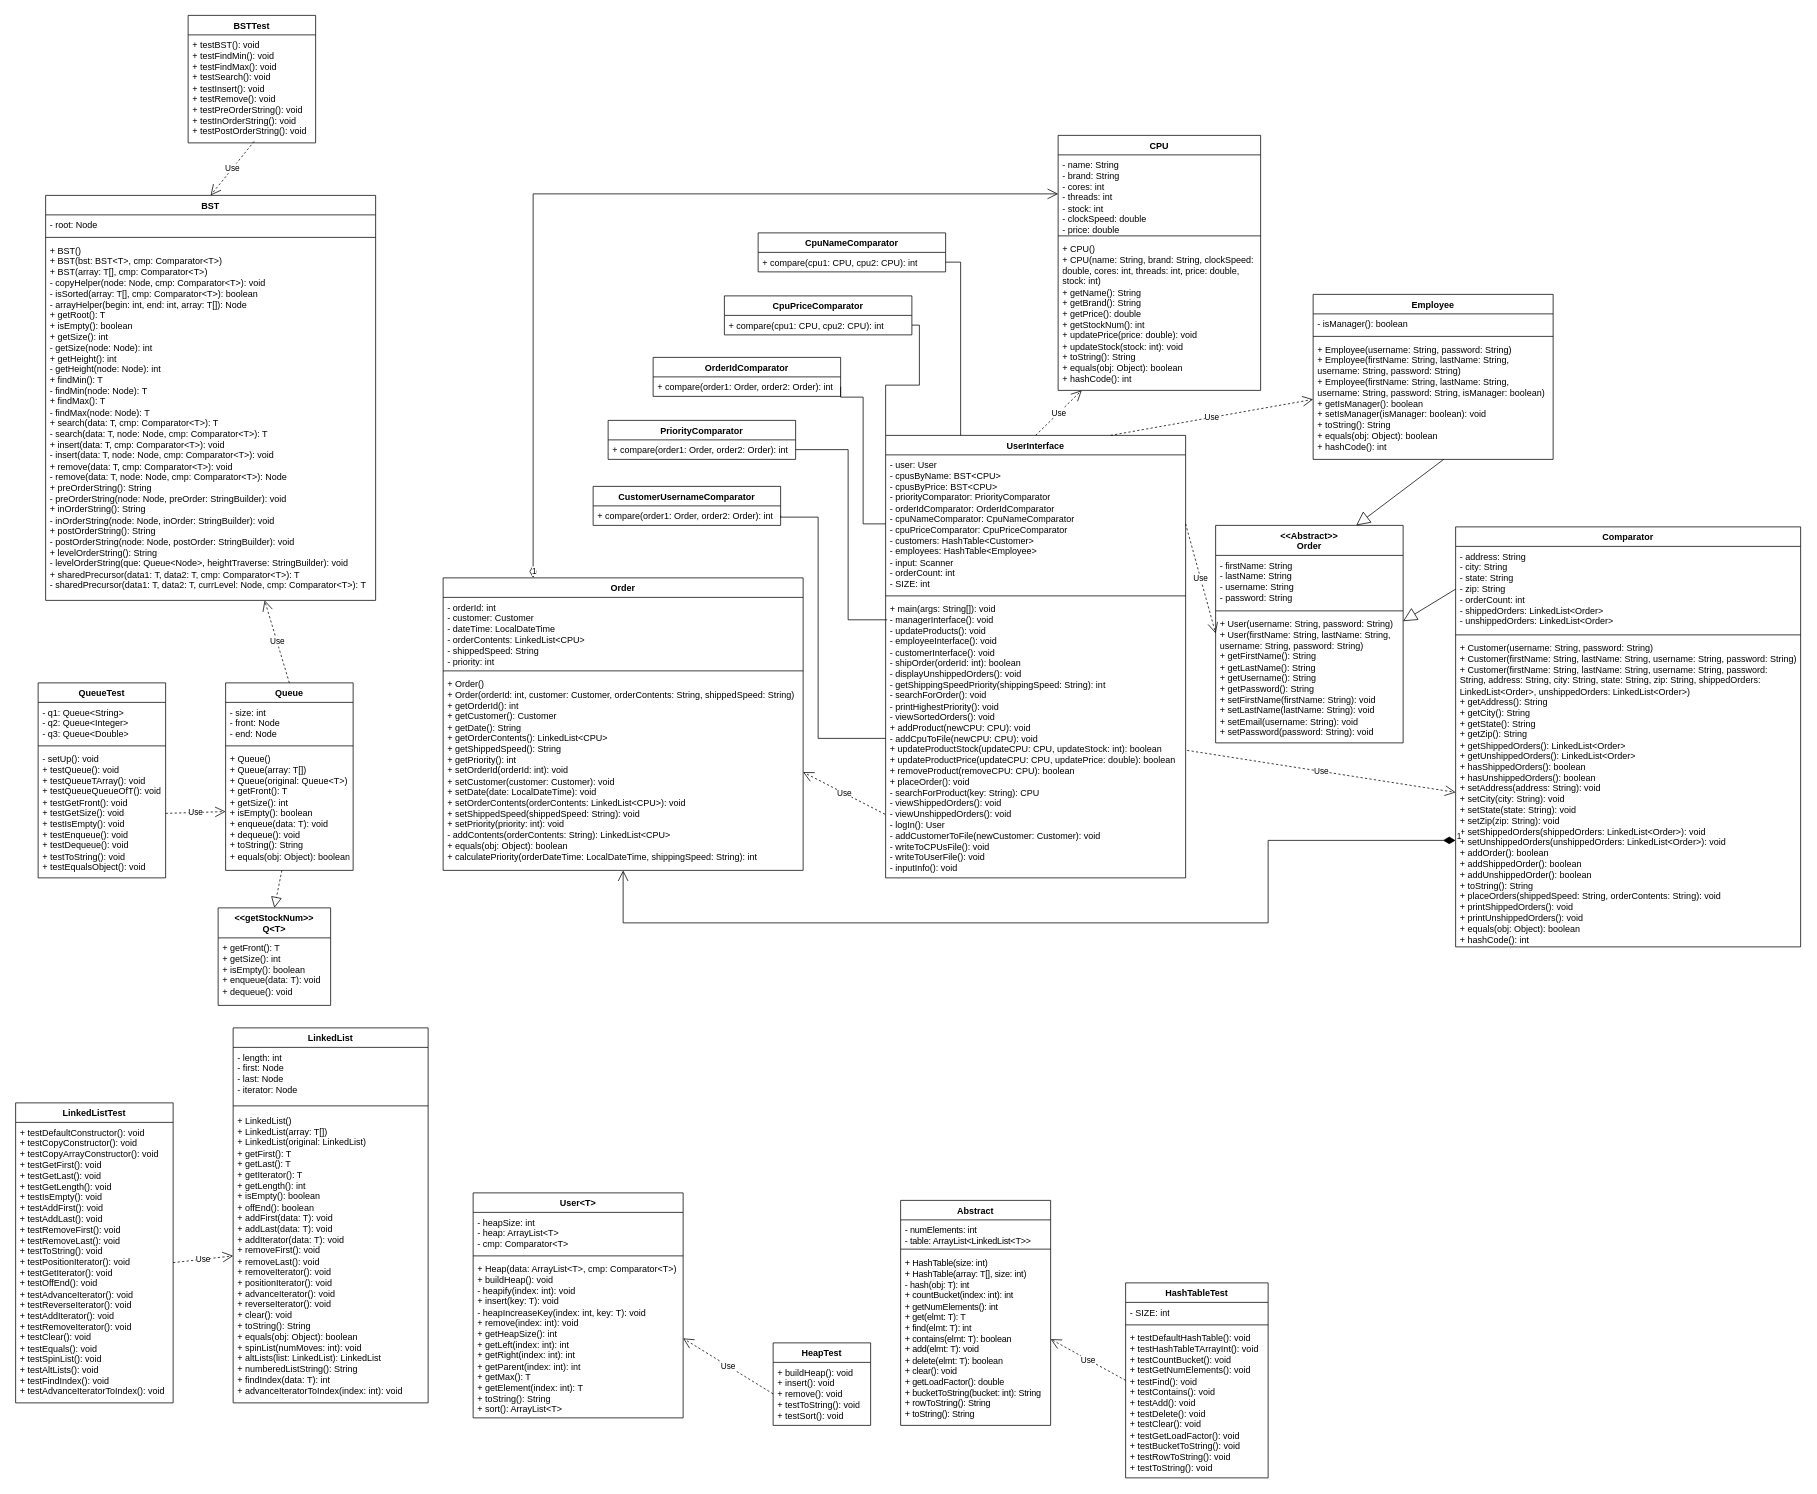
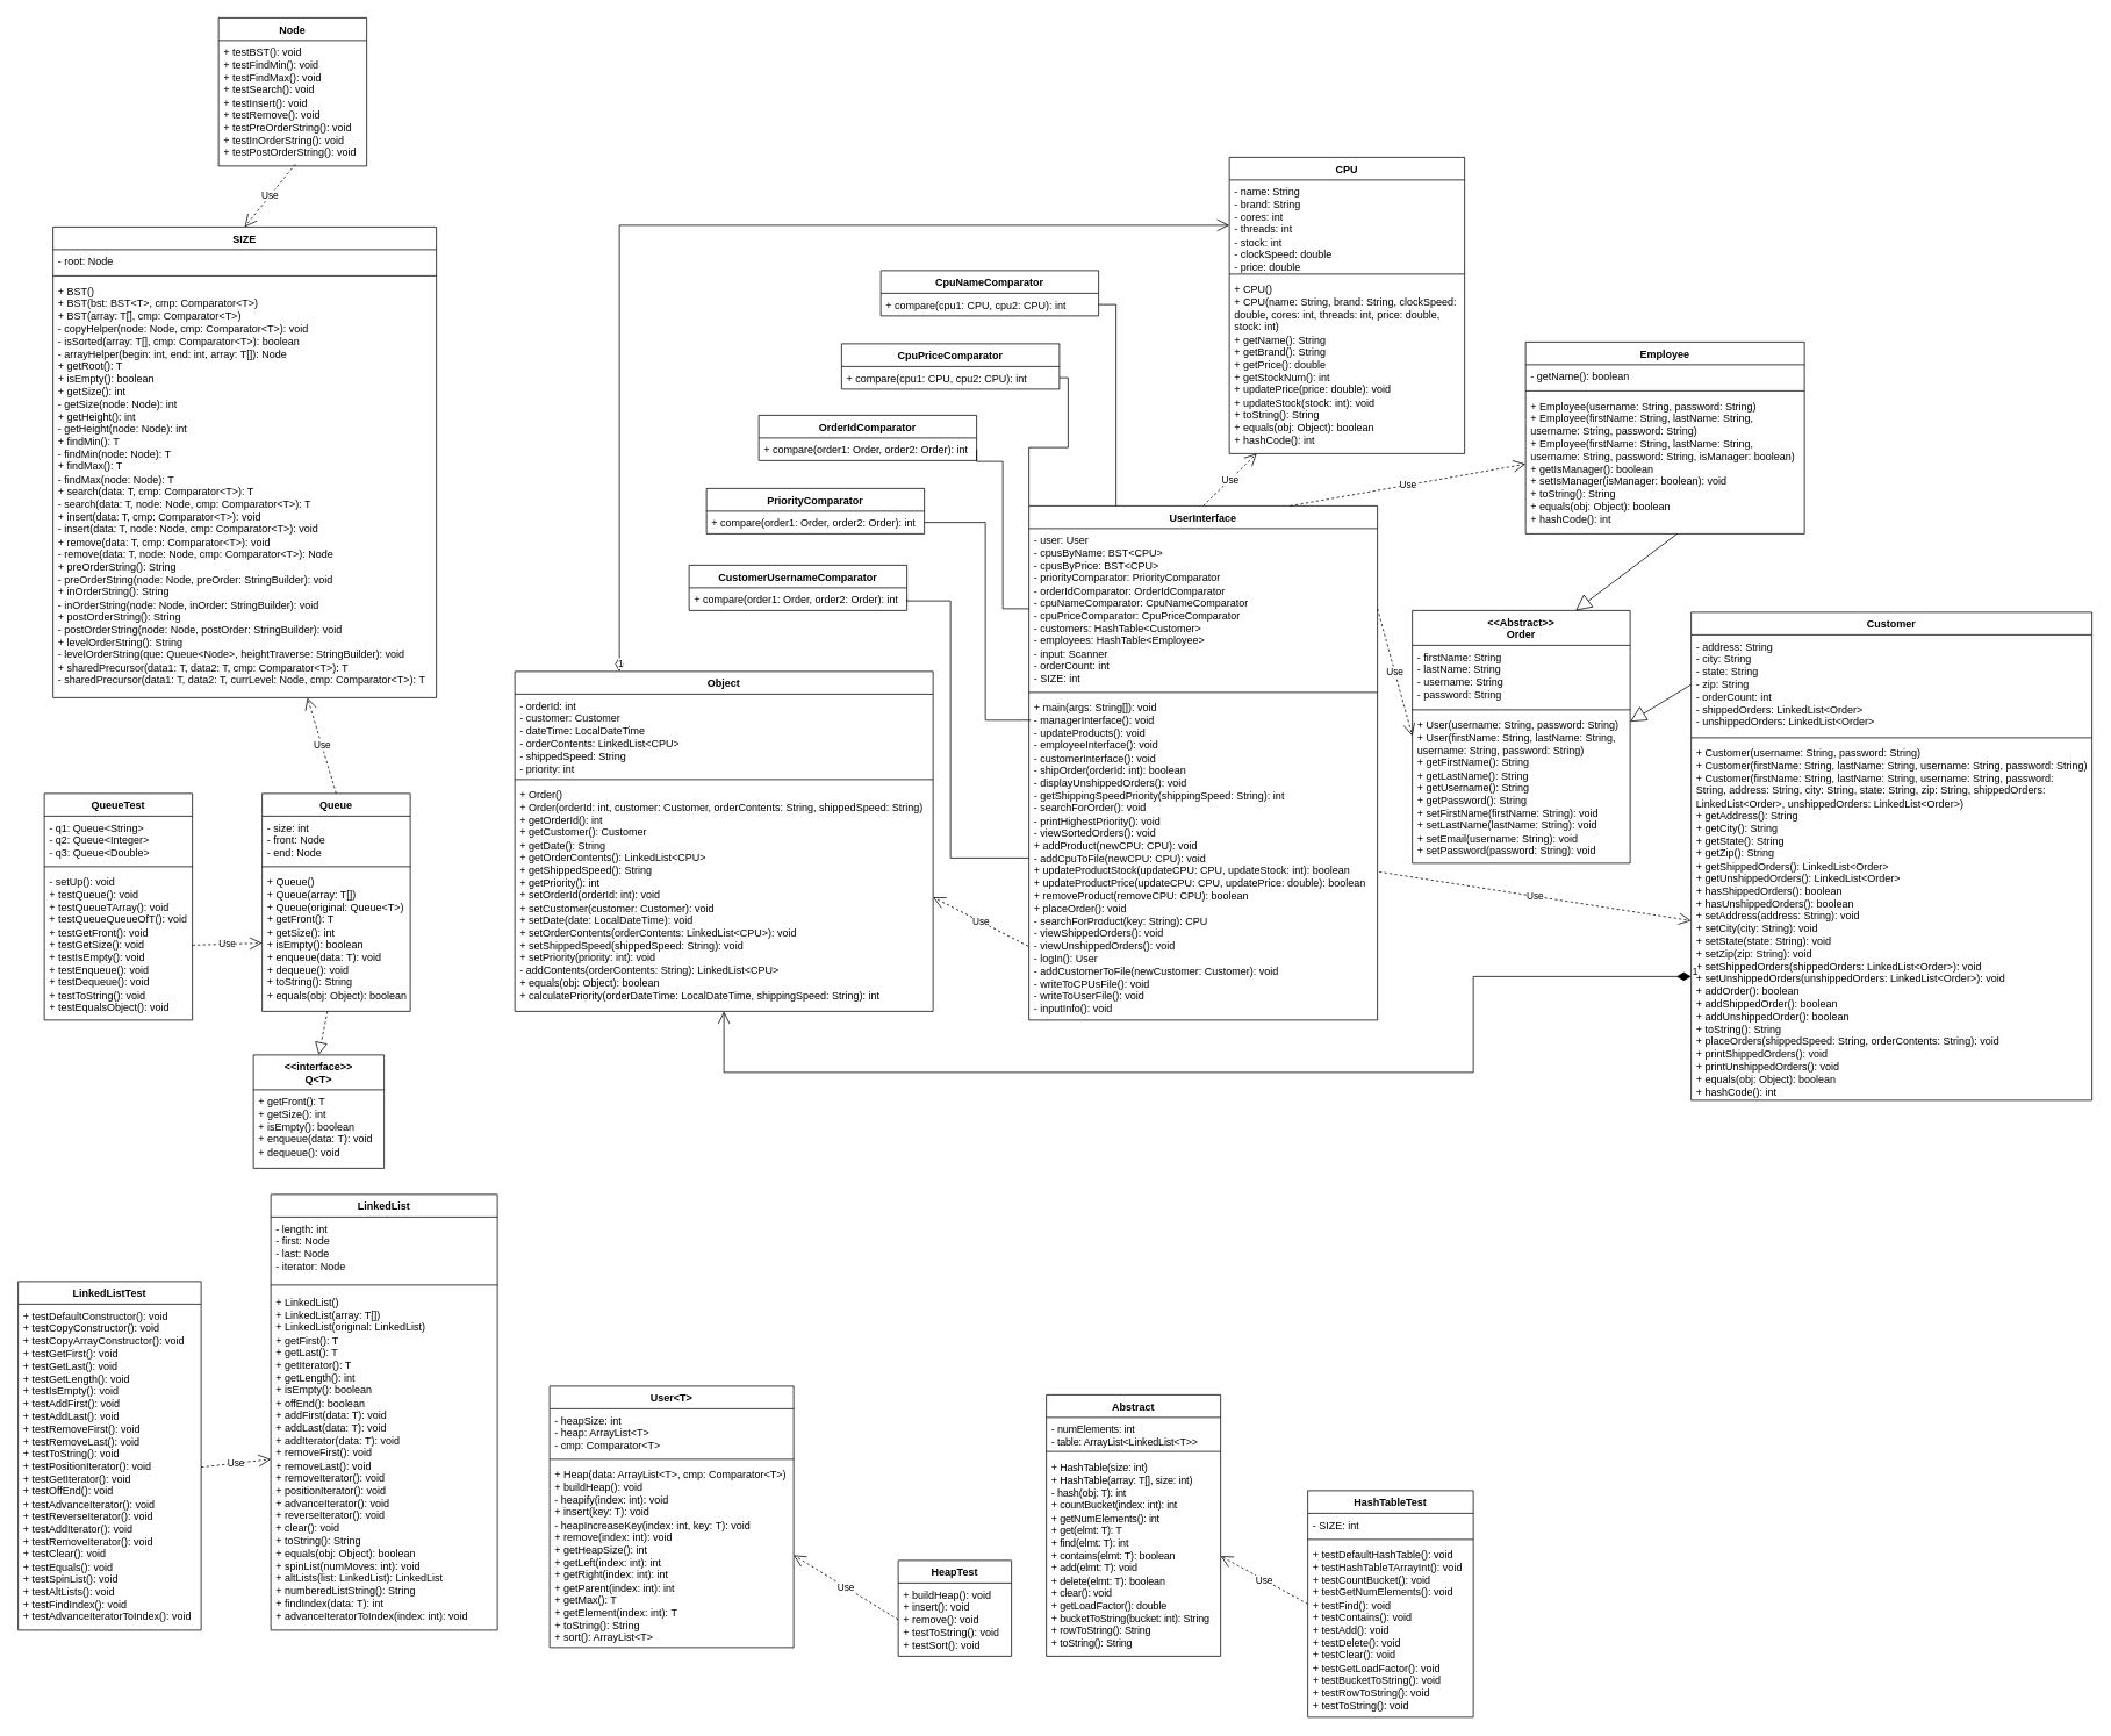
- <mxCell id="44" value="BSTTest" style="swimlane;fontStyle=1;align=center;verticalAlign=top;childLayout=stackLayout;horizontal=1;startSize=26;horizontalStack=0;resizeParent=1;resizeParentMax=0;resizeLast=0;collapsible=1;marginBottom=0;whiteSpace=wrap;html=1;" vertex="1" parent="1"><mxGeometry x="250" y="20" width="170" height="170" as="geometry" /></mxCell>
+ <mxCell id="44" value="Node" style="swimlane;fontStyle=1;align=center;verticalAlign=top;childLayout=stackLayout;horizontal=1;startSize=26;horizontalStack=0;resizeParent=1;resizeParentMax=0;resizeLast=0;collapsible=1;marginBottom=0;whiteSpace=wrap;html=1;" vertex="1" parent="1"><mxGeometry x="250" y="20" width="170" height="170" as="geometry" /></mxCell>
- <mxCell id="18" value="BST" style="swimlane;fontStyle=1;align=center;verticalAlign=top;childLayout=stackLayout;horizontal=1;startSize=26;horizontalStack=0;resizeParent=1;resizeParentMax=0;resizeLast=0;collapsible=1;marginBottom=0;whiteSpace=wrap;html=1;" parent="1" vertex="1"><mxGeometry x="60" y="260" width="440" height="540" as="geometry" /></mxCell>
+ <mxCell id="18" value="SIZE" style="swimlane;fontStyle=1;align=center;verticalAlign=top;childLayout=stackLayout;horizontal=1;startSize=26;horizontalStack=0;resizeParent=1;resizeParentMax=0;resizeLast=0;collapsible=1;marginBottom=0;whiteSpace=wrap;html=1;" parent="1" vertex="1"><mxGeometry x="60" y="260" width="440" height="540" as="geometry" /></mxCell>
- <mxCell id="11" value="- isManager(): boolean" style="text;strokeColor=none;fillColor=none;align=left;verticalAlign=top;spacingLeft=4;spacingRight=4;overflow=hidden;rotatable=0;points=[[0,0.5],[1,0.5]];portConstraint=eastwest;whiteSpace=wrap;html=1;" parent="10" vertex="1"><mxGeometry y="26" width="320" height="26" as="geometry" /></mxCell>
+ <mxCell id="11" value="- getName(): boolean" style="text;strokeColor=none;fillColor=none;align=left;verticalAlign=top;spacingLeft=4;spacingRight=4;overflow=hidden;rotatable=0;points=[[0,0.5],[1,0.5]];portConstraint=eastwest;whiteSpace=wrap;html=1;" parent="10" vertex="1"><mxGeometry y="26" width="320" height="26" as="geometry" /></mxCell>
- <mxCell id="6" value="Comparator" style="swimlane;fontStyle=1;align=center;verticalAlign=top;childLayout=stackLayout;horizontal=1;startSize=26;horizontalStack=0;resizeParent=1;resizeParentMax=0;resizeLast=0;collapsible=1;marginBottom=0;whiteSpace=wrap;html=1;" parent="1" vertex="1"><mxGeometry x="1940" y="702" width="460" height="560" as="geometry" /></mxCell>
+ <mxCell id="6" value="Customer" style="swimlane;fontStyle=1;align=center;verticalAlign=top;childLayout=stackLayout;horizontal=1;startSize=26;horizontalStack=0;resizeParent=1;resizeParentMax=0;resizeLast=0;collapsible=1;marginBottom=0;whiteSpace=wrap;html=1;" parent="1" vertex="1"><mxGeometry x="1940" y="702" width="460" height="560" as="geometry" /></mxCell>
- <mxCell id="26" value="Order" style="swimlane;fontStyle=1;align=center;verticalAlign=top;childLayout=stackLayout;horizontal=1;startSize=26;horizontalStack=0;resizeParent=1;resizeParentMax=0;resizeLast=0;collapsible=1;marginBottom=0;whiteSpace=wrap;html=1;" parent="1" vertex="1"><mxGeometry x="590" y="770" width="480" height="390" as="geometry" /></mxCell>
+ <mxCell id="26" value="Object" style="swimlane;fontStyle=1;align=center;verticalAlign=top;childLayout=stackLayout;horizontal=1;startSize=26;horizontalStack=0;resizeParent=1;resizeParentMax=0;resizeLast=0;collapsible=1;marginBottom=0;whiteSpace=wrap;html=1;" parent="1" vertex="1"><mxGeometry x="590" y="770" width="480" height="390" as="geometry" /></mxCell>
- <mxCell id="60" value="&amp;lt;&amp;lt;getStockNum&amp;gt;&amp;gt;&lt;div&gt;Q&amp;lt;T&amp;gt;&lt;/div&gt;" style="swimlane;fontStyle=1;align=center;verticalAlign=top;childLayout=stackLayout;horizontal=1;startSize=40;horizontalStack=0;resizeParent=1;resizeParentMax=0;resizeLast=0;collapsible=1;marginBottom=0;whiteSpace=wrap;html=1;" vertex="1" parent="1"><mxGeometry x="290" y="1210" width="150" height="130" as="geometry" /></mxCell>
+ <mxCell id="60" value="&amp;lt;&amp;lt;interface&amp;gt;&amp;gt;&lt;div&gt;Q&amp;lt;T&amp;gt;&lt;/div&gt;" style="swimlane;fontStyle=1;align=center;verticalAlign=top;childLayout=stackLayout;horizontal=1;startSize=40;horizontalStack=0;resizeParent=1;resizeParentMax=0;resizeLast=0;collapsible=1;marginBottom=0;whiteSpace=wrap;html=1;" vertex="1" parent="1"><mxGeometry x="290" y="1210" width="150" height="130" as="geometry" /></mxCell>
